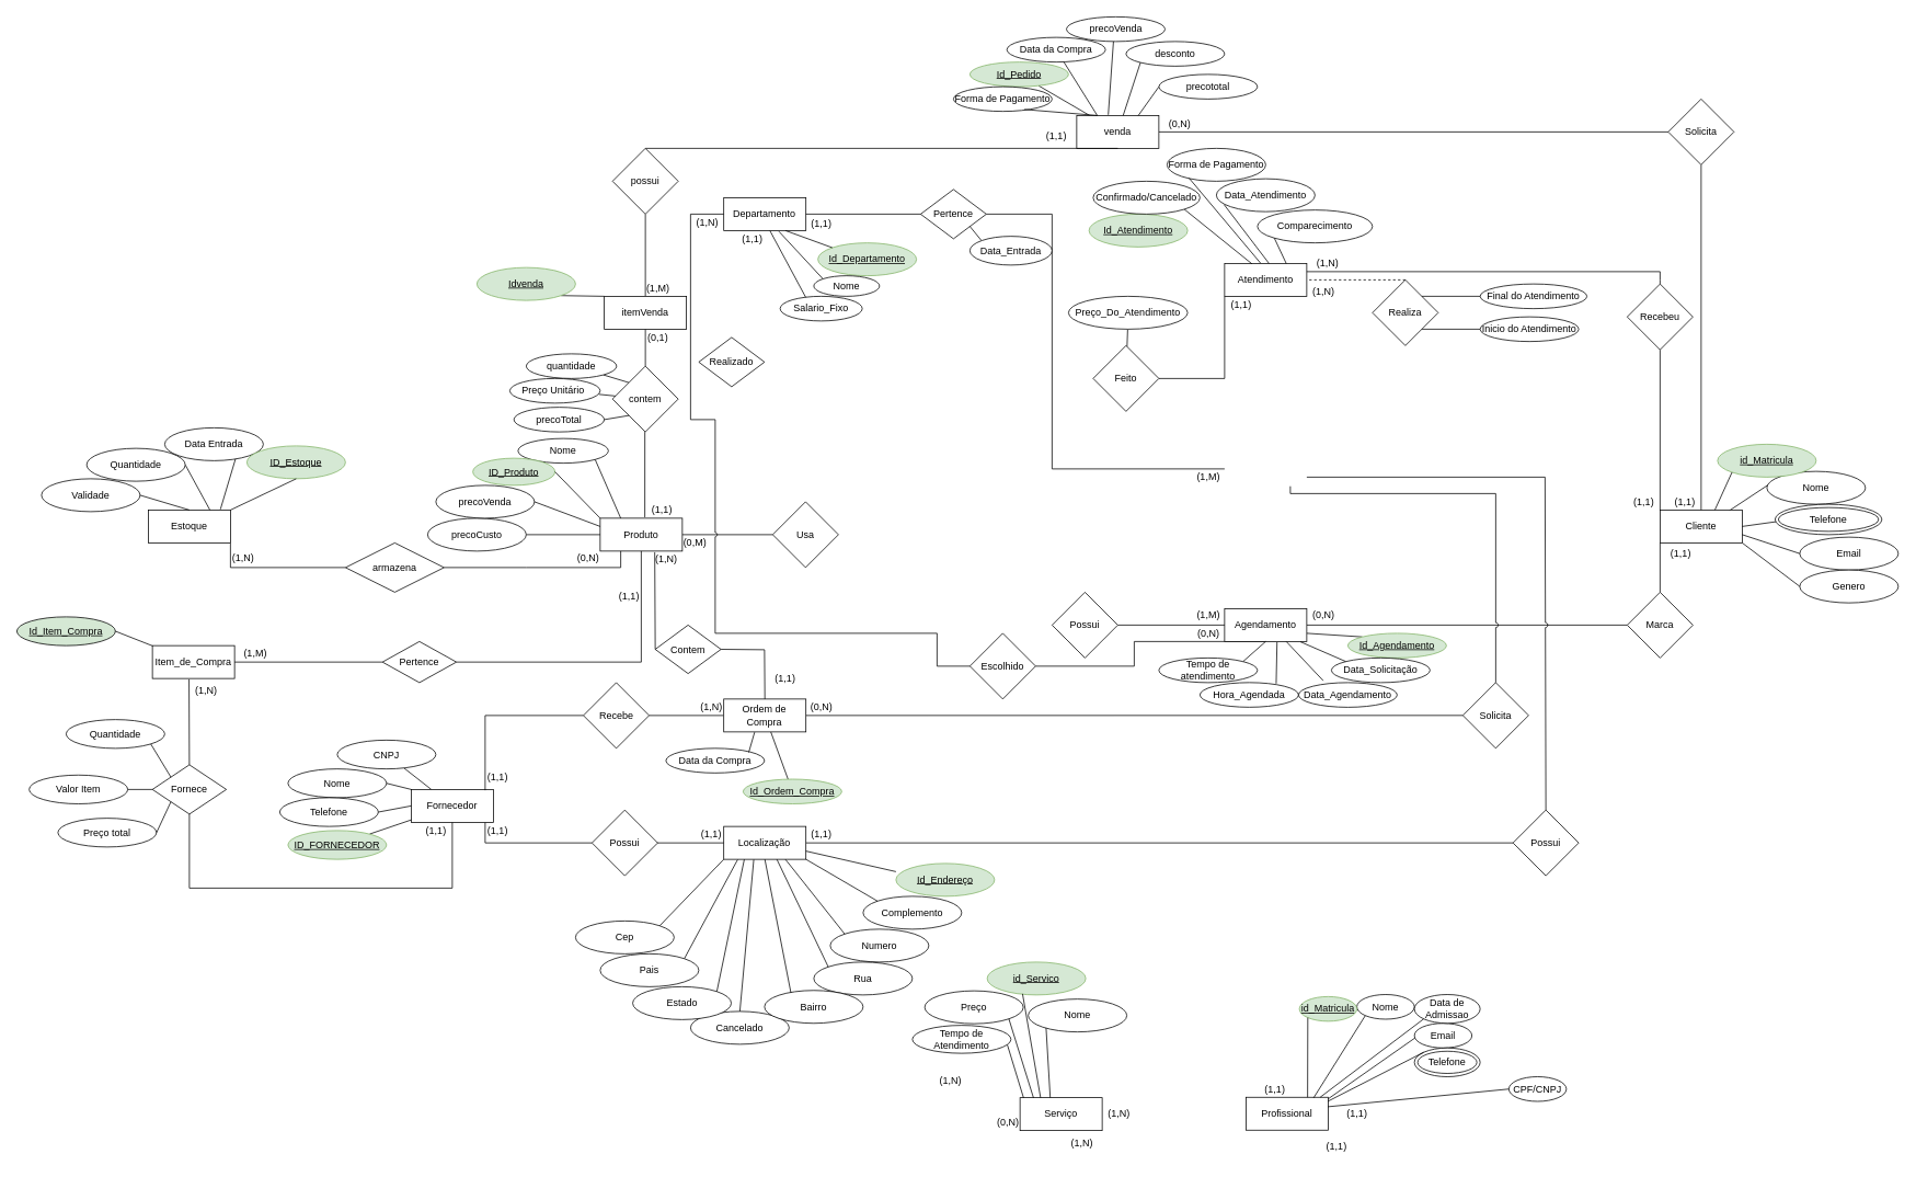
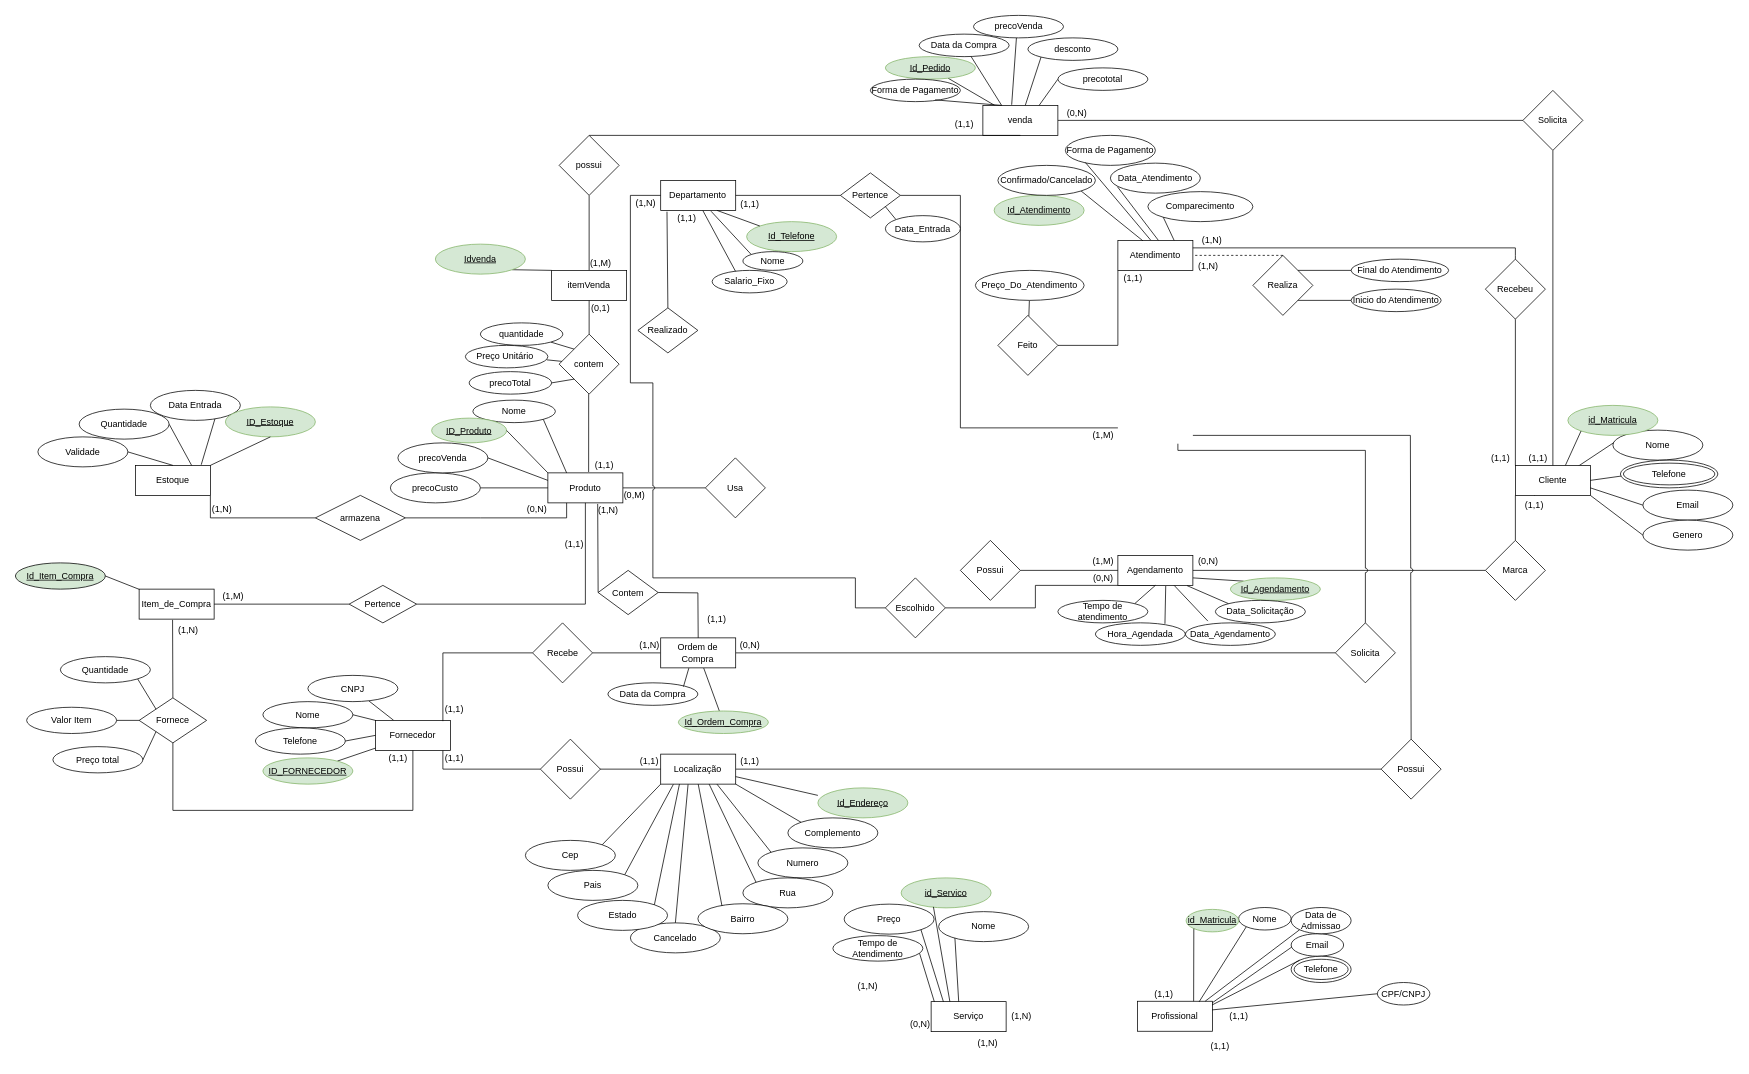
- <mxCell id="162" value="Id_Departamento" style="ellipse;whiteSpace=wrap;html=1;fontStyle=4;fillColor=#d5e8d4;strokeColor=#82b366;sketch=0;" vertex="1" parent="1"><mxGeometry x="995" y="295" width="120" height="40" as="geometry" /></mxCell>
+ <mxCell id="162" value="Id_Telefone" style="ellipse;whiteSpace=wrap;html=1;fontStyle=4;fillColor=#d5e8d4;strokeColor=#82b366;sketch=0;" vertex="1" parent="1"><mxGeometry x="995" y="295" width="120" height="40" as="geometry" /></mxCell>
+ <mxCell id="152" value="" style="endArrow=none;html=1;rounded=0;sketch=0;elbow=vertical;jumpStyle=arc;exitX=0.5;exitY=0;exitDx=0;exitDy=0;entryX=0.084;entryY=1.044;entryDx=0;entryDy=0;entryPerimeter=0;" edge="1" parent="1" source="149" target="127"><mxGeometry relative="1" as="geometry"><mxPoint x="1000" y="270" as="sourcePoint" /><mxPoint x="870" y="280" as="targetPoint" /></mxGeometry></mxCell>
